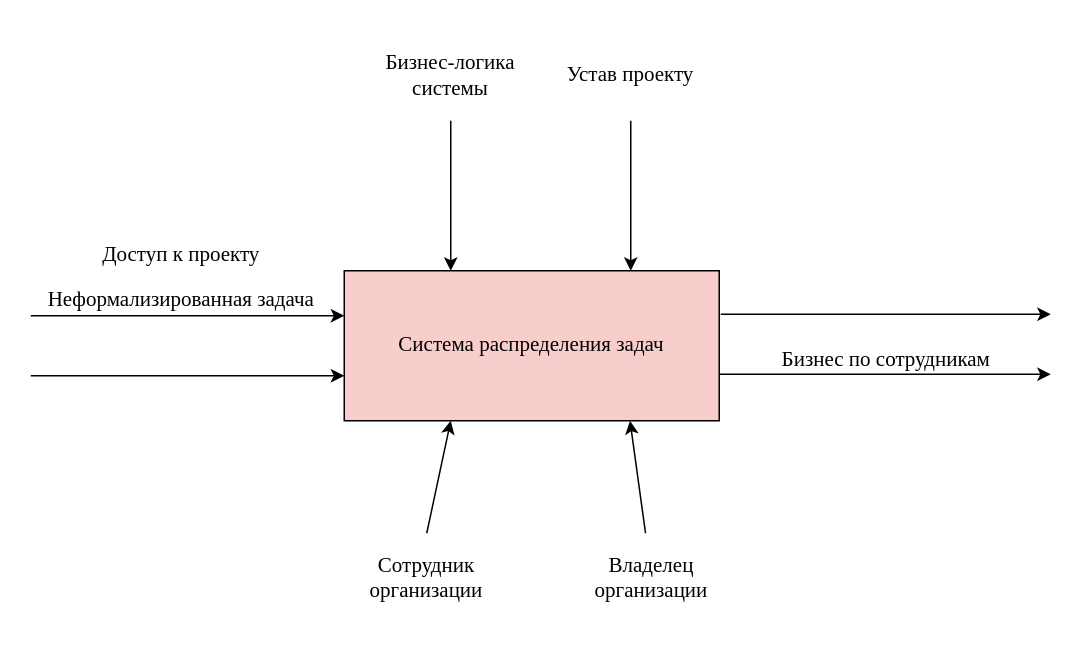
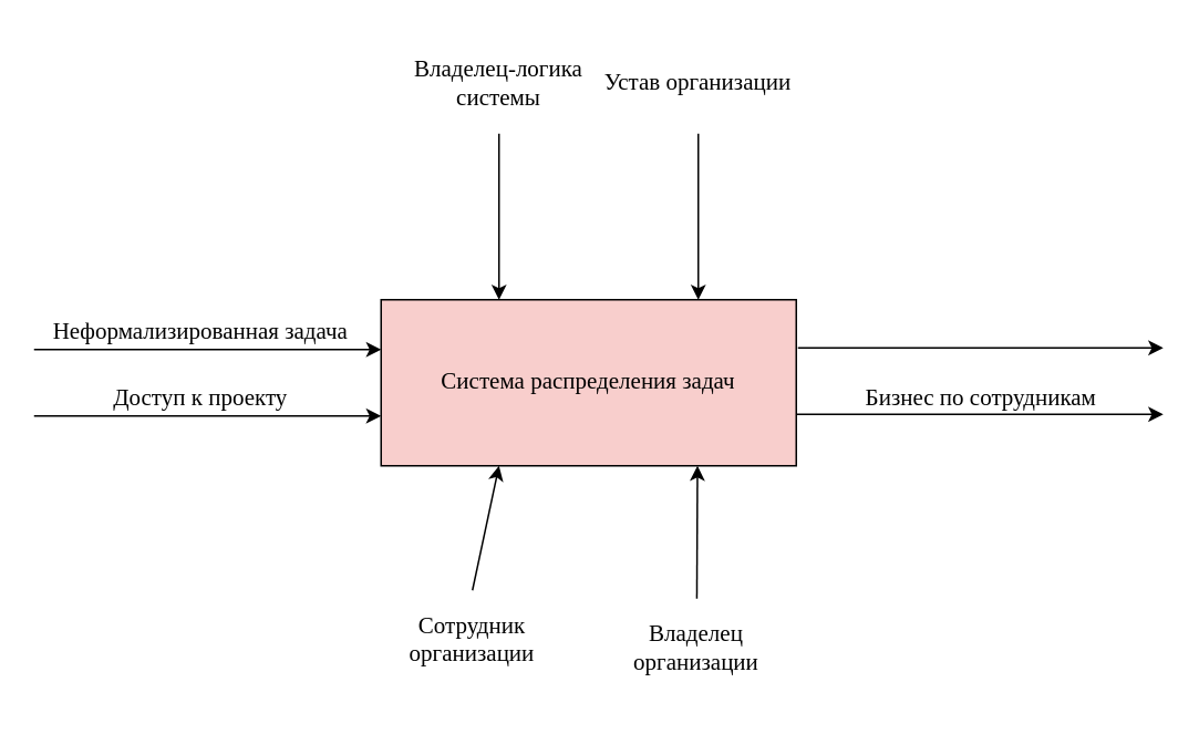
- <mxCell id="9" value="Бизнес-логика&lt;br&gt;системы" style="rounded=0;whiteSpace=wrap;html=1;fontFamily=Times New Roman;fontSize=14;fillColor=none;strokeColor=none;" vertex="1" parent="1"><mxGeometry x="240" y="20" width="120" height="60" as="geometry" /></mxCell>
+ <mxCell id="9" value="Владелец-логика&lt;br&gt;системы" style="rounded=0;whiteSpace=wrap;html=1;fontFamily=Times New Roman;fontSize=14;fillColor=none;strokeColor=none;" vertex="1" parent="1"><mxGeometry x="240" y="20" width="120" height="60" as="geometry" /></mxCell>
- <mxCell id="17" value="Устав проекту" style="rounded=0;whiteSpace=wrap;html=1;fontFamily=Times New Roman;fontSize=14;fillColor=none;strokeColor=none;" vertex="1" parent="1"><mxGeometry x="360" y="20" width="120" height="60" as="geometry" /></mxCell>
+ <mxCell id="17" value="Устав организации" style="rounded=0;whiteSpace=wrap;html=1;fontFamily=Times New Roman;fontSize=14;fillColor=none;strokeColor=none;" vertex="1" parent="1"><mxGeometry x="360" y="20" width="120" height="60" as="geometry" /></mxCell>
- <mxCell id="6" value="Доступ к проекту" style="text;html=1;align=center;verticalAlign=middle;resizable=0;points=[];autosize=1;strokeColor=none;fillColor=none;fontSize=14;fontFamily=Times New Roman;" vertex="1" parent="1"><mxGeometry x="60" y="160" width="120" height="20" as="geometry" /></mxCell>
+ <mxCell id="6" value="Доступ к проекту" style="text;html=1;align=center;verticalAlign=middle;resizable=0;points=[];autosize=1;strokeColor=none;fillColor=none;fontSize=14;fontFamily=Times New Roman;" vertex="1" parent="1"><mxGeometry x="60" y="230" width="120" height="20" as="geometry" /></mxCell>
- <mxCell id="16" value="Владелец организации" style="rounded=0;whiteSpace=wrap;html=1;fontFamily=Times New Roman;fontSize=14;fillColor=none;strokeColor=none;" vertex="1" parent="1"><mxGeometry x="374" y="355" width="120" height="60" as="geometry" /></mxCell>
+ <mxCell id="16" value="Владелец организации" style="rounded=0;whiteSpace=wrap;html=1;fontFamily=Times New Roman;fontSize=14;fillColor=none;strokeColor=none;" vertex="1" parent="1"><mxGeometry x="359" y="360" width="120" height="60" as="geometry" /></mxCell>
